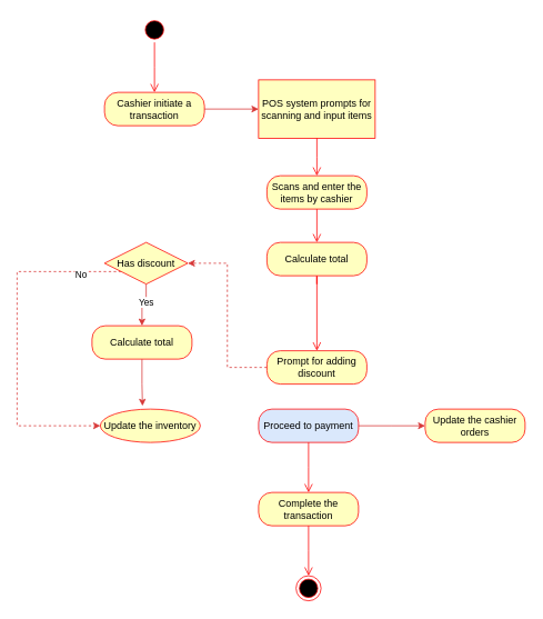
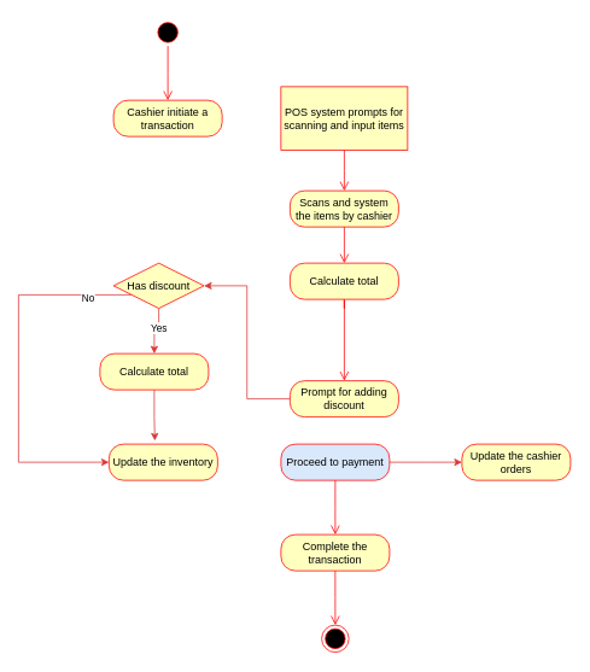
- <mxCell id="4" style="edgeStyle=orthogonalEdgeStyle;rounded=0;orthogonalLoop=1;jettySize=auto;html=1;entryX=0;entryY=0.5;entryDx=0;entryDy=0;strokeColor=#D73737;" edge="1" parent="1" source="5" target="6"><mxGeometry relative="1" as="geometry" /></mxCell>
- <mxCell id="8" value="Scans and enter the items by cashier" style="rounded=1;whiteSpace=wrap;html=1;arcSize=40;fontColor=#000000;fillColor=#ffffc0;strokeColor=#ff0000;" vertex="1" parent="1"><mxGeometry x="320" y="210" width="120" height="40" as="geometry" /></mxCell>
+ <mxCell id="8" value="Scans and system the items by cashier" style="rounded=1;whiteSpace=wrap;html=1;arcSize=40;fontColor=#000000;fillColor=#ffffc0;strokeColor=#ff0000;" vertex="1" parent="1"><mxGeometry x="320" y="210" width="120" height="40" as="geometry" /></mxCell>
- <mxCell id="10" style="edgeStyle=orthogonalEdgeStyle;rounded=0;orthogonalLoop=1;jettySize=auto;html=1;entryX=1;entryY=0.5;entryDx=0;entryDy=0;strokeColor=#D73737;dashed=1;" edge="1" parent="1" source="11" target="17"><mxGeometry relative="1" as="geometry" /></mxCell>
+ <mxCell id="10" style="edgeStyle=orthogonalEdgeStyle;rounded=0;orthogonalLoop=1;jettySize=auto;html=1;entryX=1;entryY=0.5;entryDx=0;entryDy=0;strokeColor=#D73737;" edge="1" parent="1" source="11" target="17"><mxGeometry relative="1" as="geometry" /></mxCell>
- <mxCell id="13" style="edgeStyle=orthogonalEdgeStyle;rounded=0;orthogonalLoop=1;jettySize=auto;html=1;entryX=0;entryY=0.5;entryDx=0;entryDy=0;strokeColor=#D73737;dashed=1;" edge="1" parent="1" source="17" target="21"><mxGeometry relative="1" as="geometry"><mxPoint x="-10" y="490" as="targetPoint" /><Array as="points"><mxPoint x="20" y="325" /><mxPoint x="20" y="510" /></Array></mxGeometry></mxCell>
+ <mxCell id="13" style="edgeStyle=orthogonalEdgeStyle;rounded=0;orthogonalLoop=1;jettySize=auto;html=1;entryX=0;entryY=0.5;entryDx=0;entryDy=0;strokeColor=#D73737;" edge="1" parent="1" source="17" target="21"><mxGeometry relative="1" as="geometry"><mxPoint x="-10" y="490" as="targetPoint" /><Array as="points"><mxPoint x="20" y="325" /><mxPoint x="20" y="510" /></Array></mxGeometry></mxCell>
- <mxCell id="21" value="Update the inventory" style="ellipse;whiteSpace=wrap;html=1;arcSize=40;fontColor=#000000;fillColor=#ffffc0;strokeColor=#ff0000;" vertex="1" parent="1"><mxGeometry x="120" y="490" width="120" height="40" as="geometry" /></mxCell>
+ <mxCell id="21" value="Update the inventory" style="rounded=1;whiteSpace=wrap;html=1;arcSize=40;fontColor=#000000;fillColor=#ffffc0;strokeColor=#ff0000;" vertex="1" parent="1"><mxGeometry x="120" y="490" width="120" height="40" as="geometry" /></mxCell>
